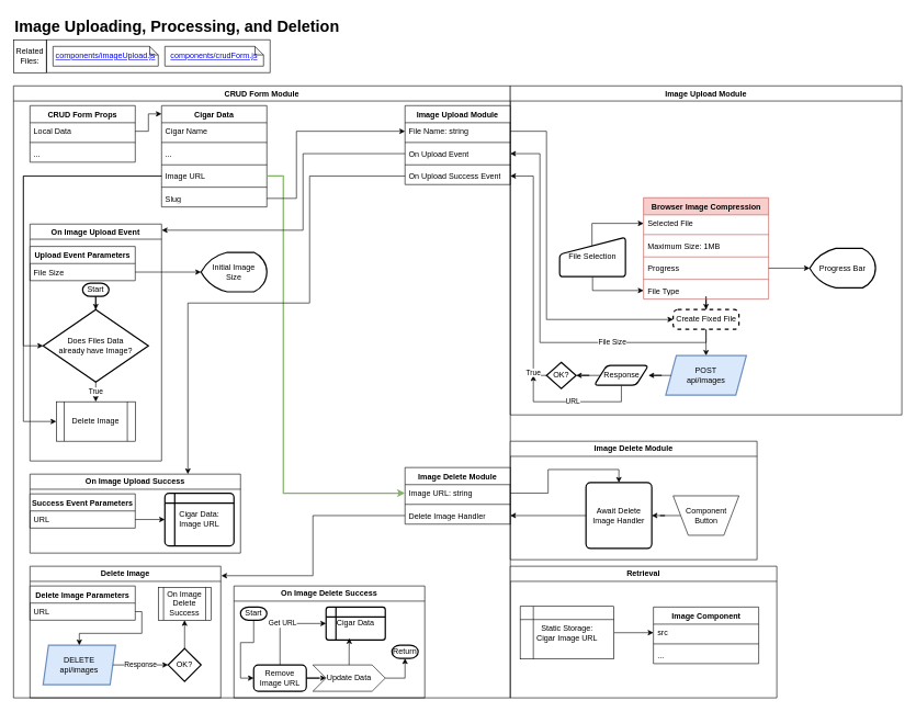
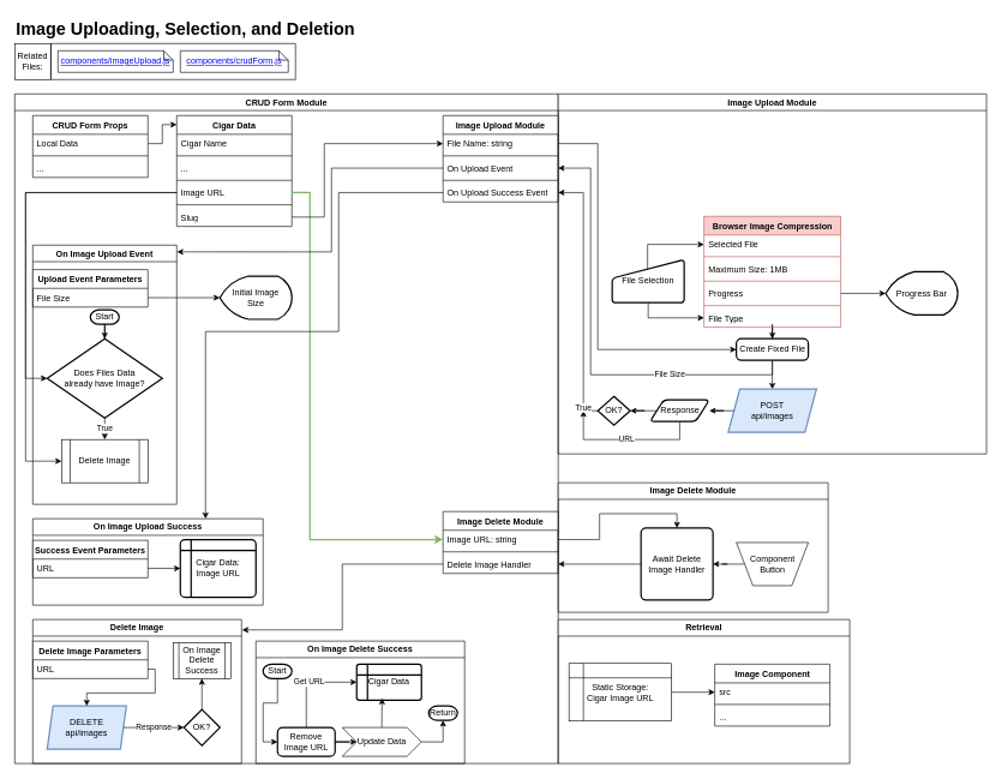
- <mxCell id="2" value="&lt;h1 style=&quot;margin-top: 0px;&quot;&gt;Image Uploading, Processing, and Deletion&lt;/h1&gt;" style="text;html=1;whiteSpace=wrap;overflow=hidden;rounded=0;" parent="1" vertex="1"><mxGeometry x="20" y="20" width="950" height="40" as="geometry" /></mxCell>
+ <mxCell id="2" value="&lt;h1 style=&quot;margin-top: 0px;&quot;&gt;Image Uploading, Selection, and Deletion&lt;/h1&gt;" style="text;html=1;whiteSpace=wrap;overflow=hidden;rounded=0;" parent="1" vertex="1"><mxGeometry x="20" y="20" width="950" height="40" as="geometry" /></mxCell>
- <mxCell id="87" value="Create Fixed File" style="rounded=1;whiteSpace=wrap;html=1;absoluteArcSize=1;arcSize=14;strokeWidth=2;dashed=1;" parent="73" vertex="1"><mxGeometry x="247.5" y="340" width="100" height="30" as="geometry" /></mxCell>
+ <mxCell id="87" value="Create Fixed File" style="rounded=1;whiteSpace=wrap;html=1;absoluteArcSize=1;arcSize=14;strokeWidth=2;" parent="73" vertex="1"><mxGeometry x="247.5" y="340" width="100" height="30" as="geometry" /></mxCell>
